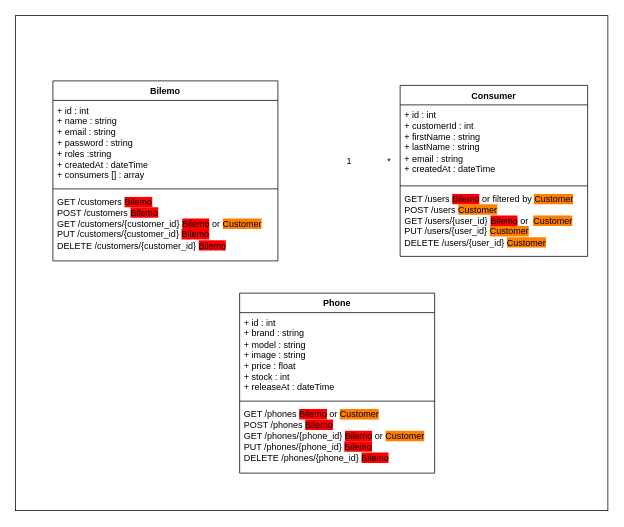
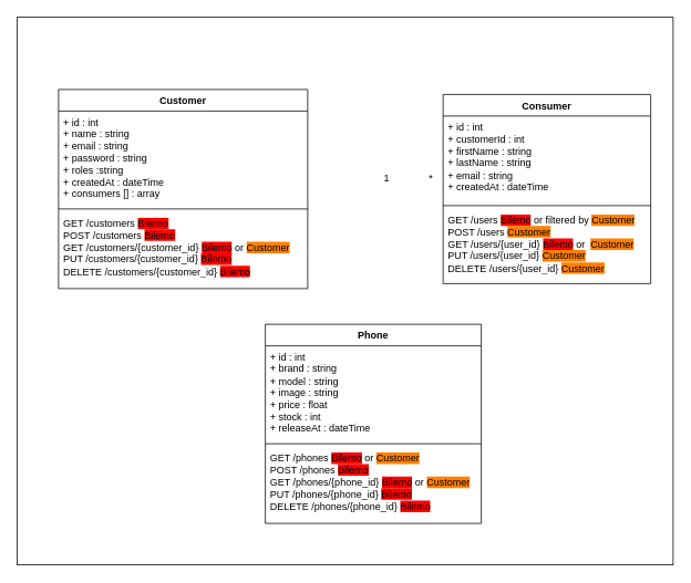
- <mxCell id="7" value="Bilemo" style="swimlane;fontStyle=1;align=center;verticalAlign=top;childLayout=stackLayout;horizontal=1;startSize=26;horizontalStack=0;resizeParent=1;resizeParentMax=0;resizeLast=0;collapsible=1;marginBottom=0;whiteSpace=wrap;html=1;" parent="1" vertex="1"><mxGeometry x="70" y="107" width="300" height="240" as="geometry" /></mxCell>
+ <mxCell id="7" value="Customer" style="swimlane;fontStyle=1;align=center;verticalAlign=top;childLayout=stackLayout;horizontal=1;startSize=26;horizontalStack=0;resizeParent=1;resizeParentMax=0;resizeLast=0;collapsible=1;marginBottom=0;whiteSpace=wrap;html=1;" parent="1" vertex="1"><mxGeometry x="70" y="107" width="300" height="240" as="geometry" /></mxCell>
